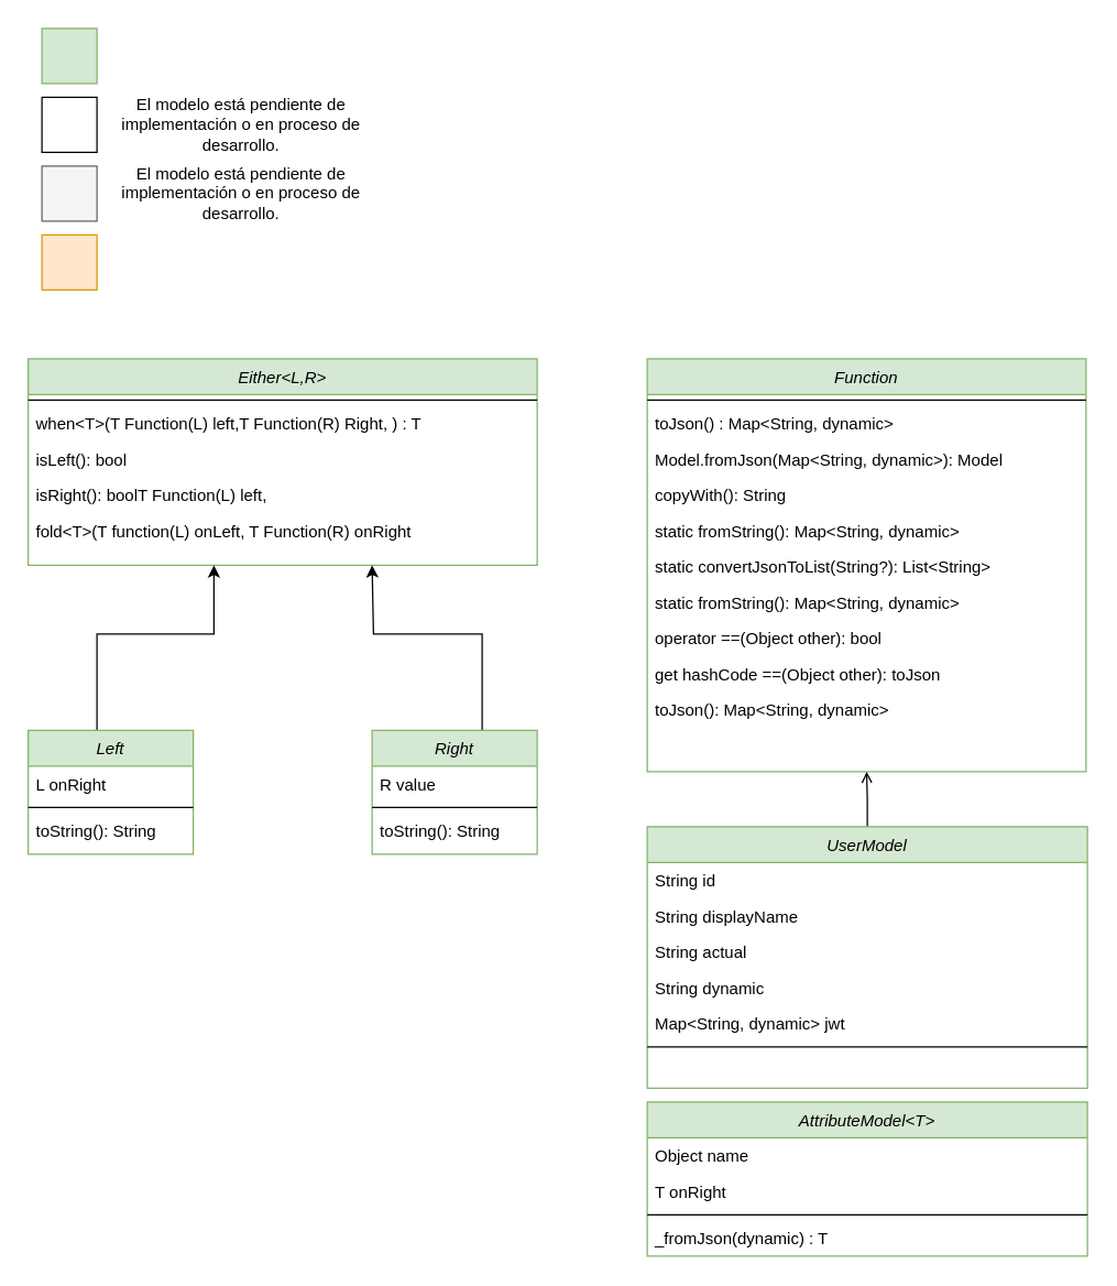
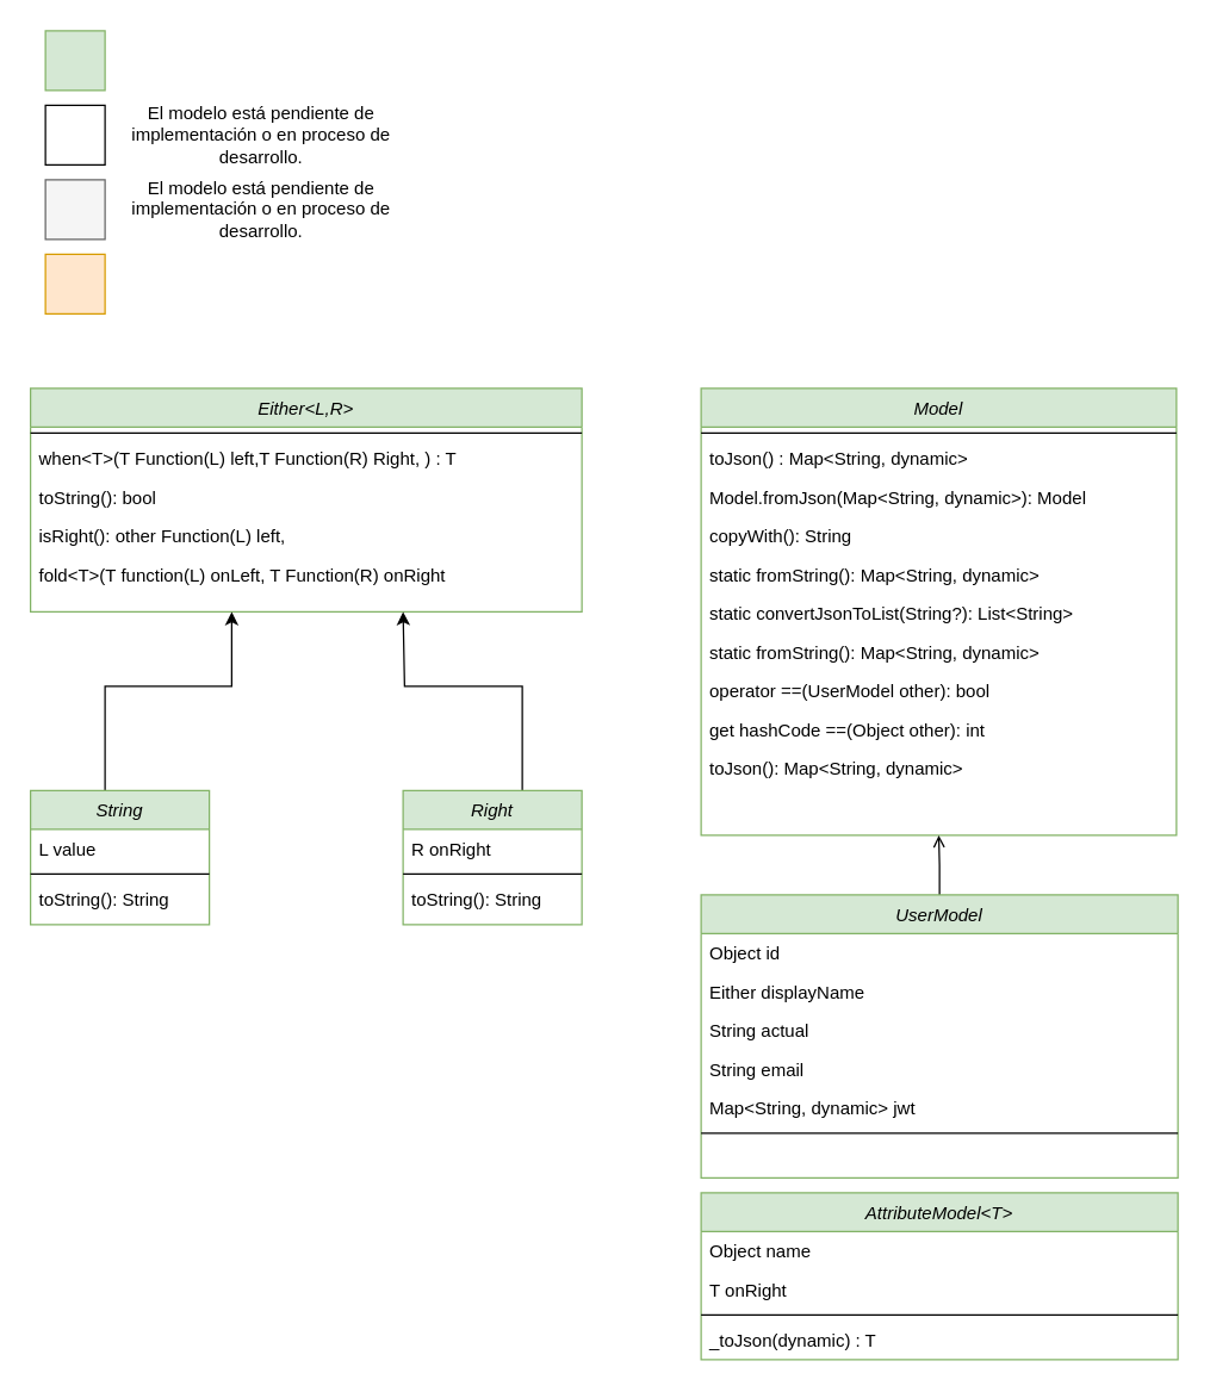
- <mxCell id="4" value="Function" style="swimlane;fontStyle=2;align=center;verticalAlign=top;childLayout=stackLayout;horizontal=1;startSize=26;horizontalStack=0;resizeParent=1;resizeLast=0;collapsible=1;marginBottom=0;rounded=0;shadow=0;strokeWidth=1;fillColor=#d5e8d4;strokeColor=#82b366;movable=0;resizable=0;rotatable=0;deletable=0;editable=0;locked=1;connectable=0;" parent="1" vertex="1"><mxGeometry x="470" y="260" width="319" height="300" as="geometry"><mxRectangle x="230" y="140" width="160" height="26" as="alternateBounds" /></mxGeometry></mxCell>
+ <mxCell id="4" value="Model" style="swimlane;fontStyle=2;align=center;verticalAlign=top;childLayout=stackLayout;horizontal=1;startSize=26;horizontalStack=0;resizeParent=1;resizeLast=0;collapsible=1;marginBottom=0;rounded=0;shadow=0;strokeWidth=1;fillColor=#d5e8d4;strokeColor=#82b366;movable=0;resizable=0;rotatable=0;deletable=0;editable=0;locked=1;connectable=0;" parent="1" vertex="1"><mxGeometry x="470" y="260" width="319" height="300" as="geometry"><mxRectangle x="230" y="140" width="160" height="26" as="alternateBounds" /></mxGeometry></mxCell>
- <mxCell id="36" value="isLeft(): bool" style="text;align=left;verticalAlign=top;spacingLeft=4;spacingRight=4;overflow=hidden;rotatable=0;points=[[0,0.5],[1,0.5]];portConstraint=eastwest;movable=0;resizable=0;deletable=0;editable=0;locked=1;connectable=0;" parent="33" vertex="1"><mxGeometry y="60" width="370" height="26" as="geometry" /></mxCell>
+ <mxCell id="36" value="toString(): bool" style="text;align=left;verticalAlign=top;spacingLeft=4;spacingRight=4;overflow=hidden;rotatable=0;points=[[0,0.5],[1,0.5]];portConstraint=eastwest;movable=0;resizable=0;deletable=0;editable=0;locked=1;connectable=0;" parent="33" vertex="1"><mxGeometry y="60" width="370" height="26" as="geometry" /></mxCell>
- <mxCell id="37" value="isRight(): boolT Function(L) left, " style="text;align=left;verticalAlign=top;spacingLeft=4;spacingRight=4;overflow=hidden;rotatable=0;points=[[0,0.5],[1,0.5]];portConstraint=eastwest;movable=0;resizable=0;deletable=0;editable=0;locked=1;connectable=0;" parent="33" vertex="1"><mxGeometry y="86" width="370" height="26" as="geometry" /></mxCell>
+ <mxCell id="37" value="isRight(): other Function(L) left, " style="text;align=left;verticalAlign=top;spacingLeft=4;spacingRight=4;overflow=hidden;rotatable=0;points=[[0,0.5],[1,0.5]];portConstraint=eastwest;movable=0;resizable=0;deletable=0;editable=0;locked=1;connectable=0;" parent="33" vertex="1"><mxGeometry y="86" width="370" height="26" as="geometry" /></mxCell>
- <mxCell id="12" value="operator ==(Object other): bool" style="text;align=left;verticalAlign=top;spacingLeft=4;spacingRight=4;overflow=hidden;rotatable=0;points=[[0,0.5],[1,0.5]];portConstraint=eastwest;" parent="4" vertex="1"><mxGeometry y="190" width="319" height="26" as="geometry" /></mxCell>
+ <mxCell id="12" value="operator ==(UserModel other): bool" style="text;align=left;verticalAlign=top;spacingLeft=4;spacingRight=4;overflow=hidden;rotatable=0;points=[[0,0.5],[1,0.5]];portConstraint=eastwest;" parent="4" vertex="1"><mxGeometry y="190" width="319" height="26" as="geometry" /></mxCell>
- <mxCell id="13" value="get hashCode ==(Object other): toJson" style="text;align=left;verticalAlign=top;spacingLeft=4;spacingRight=4;overflow=hidden;rotatable=0;points=[[0,0.5],[1,0.5]];portConstraint=eastwest;" parent="4" vertex="1"><mxGeometry y="216" width="319" height="26" as="geometry" /></mxCell>
+ <mxCell id="13" value="get hashCode ==(Object other): int" style="text;align=left;verticalAlign=top;spacingLeft=4;spacingRight=4;overflow=hidden;rotatable=0;points=[[0,0.5],[1,0.5]];portConstraint=eastwest;" parent="4" vertex="1"><mxGeometry y="216" width="319" height="26" as="geometry" /></mxCell>
- <mxCell id="41" value="Left" style="swimlane;fontStyle=2;align=center;verticalAlign=top;childLayout=stackLayout;horizontal=1;startSize=26;horizontalStack=0;resizeParent=1;resizeLast=0;collapsible=1;marginBottom=0;rounded=0;shadow=0;strokeWidth=1;fillColor=#d5e8d4;strokeColor=#82b366;movable=0;resizable=0;rotatable=0;deletable=0;editable=0;locked=1;connectable=0;" parent="32" vertex="1"><mxGeometry y="270" width="120" height="90" as="geometry"><mxRectangle x="230" y="140" width="160" height="26" as="alternateBounds" /></mxGeometry></mxCell>
+ <mxCell id="41" value="String" style="swimlane;fontStyle=2;align=center;verticalAlign=top;childLayout=stackLayout;horizontal=1;startSize=26;horizontalStack=0;resizeParent=1;resizeLast=0;collapsible=1;marginBottom=0;rounded=0;shadow=0;strokeWidth=1;fillColor=#d5e8d4;strokeColor=#82b366;movable=0;resizable=0;rotatable=0;deletable=0;editable=0;locked=1;connectable=0;" parent="32" vertex="1"><mxGeometry y="270" width="120" height="90" as="geometry"><mxRectangle x="230" y="140" width="160" height="26" as="alternateBounds" /></mxGeometry></mxCell>
- <mxCell id="42" value="L onRight" style="text;align=left;verticalAlign=top;spacingLeft=4;spacingRight=4;overflow=hidden;rotatable=0;points=[[0,0.5],[1,0.5]];portConstraint=eastwest;movable=0;resizable=0;deletable=0;editable=0;locked=1;connectable=0;" parent="41" vertex="1"><mxGeometry y="26" width="120" height="26" as="geometry" /></mxCell>
+ <mxCell id="42" value="L value" style="text;align=left;verticalAlign=top;spacingLeft=4;spacingRight=4;overflow=hidden;rotatable=0;points=[[0,0.5],[1,0.5]];portConstraint=eastwest;movable=0;resizable=0;deletable=0;editable=0;locked=1;connectable=0;" parent="41" vertex="1"><mxGeometry y="26" width="120" height="26" as="geometry" /></mxCell>
- <mxCell id="47" value="R value" style="text;align=left;verticalAlign=top;spacingLeft=4;spacingRight=4;overflow=hidden;rotatable=0;points=[[0,0.5],[1,0.5]];portConstraint=eastwest;movable=0;resizable=0;deletable=0;editable=0;locked=1;connectable=0;" parent="46" vertex="1"><mxGeometry y="26" width="120" height="26" as="geometry" /></mxCell>
+ <mxCell id="47" value="R onRight" style="text;align=left;verticalAlign=top;spacingLeft=4;spacingRight=4;overflow=hidden;rotatable=0;points=[[0,0.5],[1,0.5]];portConstraint=eastwest;movable=0;resizable=0;deletable=0;editable=0;locked=1;connectable=0;" parent="46" vertex="1"><mxGeometry y="26" width="120" height="26" as="geometry" /></mxCell>
- <mxCell id="21" value="String id" style="text;align=left;verticalAlign=top;spacingLeft=4;spacingRight=4;overflow=hidden;rotatable=0;points=[[0,0.5],[1,0.5]];portConstraint=eastwest;" parent="20" vertex="1"><mxGeometry y="26" width="320" height="26" as="geometry" /></mxCell>
+ <mxCell id="21" value="Object id" style="text;align=left;verticalAlign=top;spacingLeft=4;spacingRight=4;overflow=hidden;rotatable=0;points=[[0,0.5],[1,0.5]];portConstraint=eastwest;" parent="20" vertex="1"><mxGeometry y="26" width="320" height="26" as="geometry" /></mxCell>
- <mxCell id="22" value="String displayName" style="text;align=left;verticalAlign=top;spacingLeft=4;spacingRight=4;overflow=hidden;rotatable=0;points=[[0,0.5],[1,0.5]];portConstraint=eastwest;" parent="20" vertex="1"><mxGeometry y="52" width="320" height="26" as="geometry" /></mxCell>
+ <mxCell id="22" value="Either displayName" style="text;align=left;verticalAlign=top;spacingLeft=4;spacingRight=4;overflow=hidden;rotatable=0;points=[[0,0.5],[1,0.5]];portConstraint=eastwest;" parent="20" vertex="1"><mxGeometry y="52" width="320" height="26" as="geometry" /></mxCell>
- <mxCell id="24" value="String dynamic" style="text;align=left;verticalAlign=top;spacingLeft=4;spacingRight=4;overflow=hidden;rotatable=0;points=[[0,0.5],[1,0.5]];portConstraint=eastwest;" parent="20" vertex="1"><mxGeometry y="104" width="320" height="26" as="geometry" /></mxCell>
+ <mxCell id="24" value="String email" style="text;align=left;verticalAlign=top;spacingLeft=4;spacingRight=4;overflow=hidden;rotatable=0;points=[[0,0.5],[1,0.5]];portConstraint=eastwest;" parent="20" vertex="1"><mxGeometry y="104" width="320" height="26" as="geometry" /></mxCell>
- <mxCell id="31" value="_fromJson(dynamic) : T" style="text;align=left;verticalAlign=top;spacingLeft=4;spacingRight=4;overflow=hidden;rotatable=0;points=[[0,0.5],[1,0.5]];portConstraint=eastwest;" parent="27" vertex="1"><mxGeometry y="86" width="320" height="26" as="geometry" /></mxCell>
+ <mxCell id="31" value="_toJson(dynamic) : T" style="text;align=left;verticalAlign=top;spacingLeft=4;spacingRight=4;overflow=hidden;rotatable=0;points=[[0,0.5],[1,0.5]];portConstraint=eastwest;" parent="27" vertex="1"><mxGeometry y="86" width="320" height="26" as="geometry" /></mxCell>
